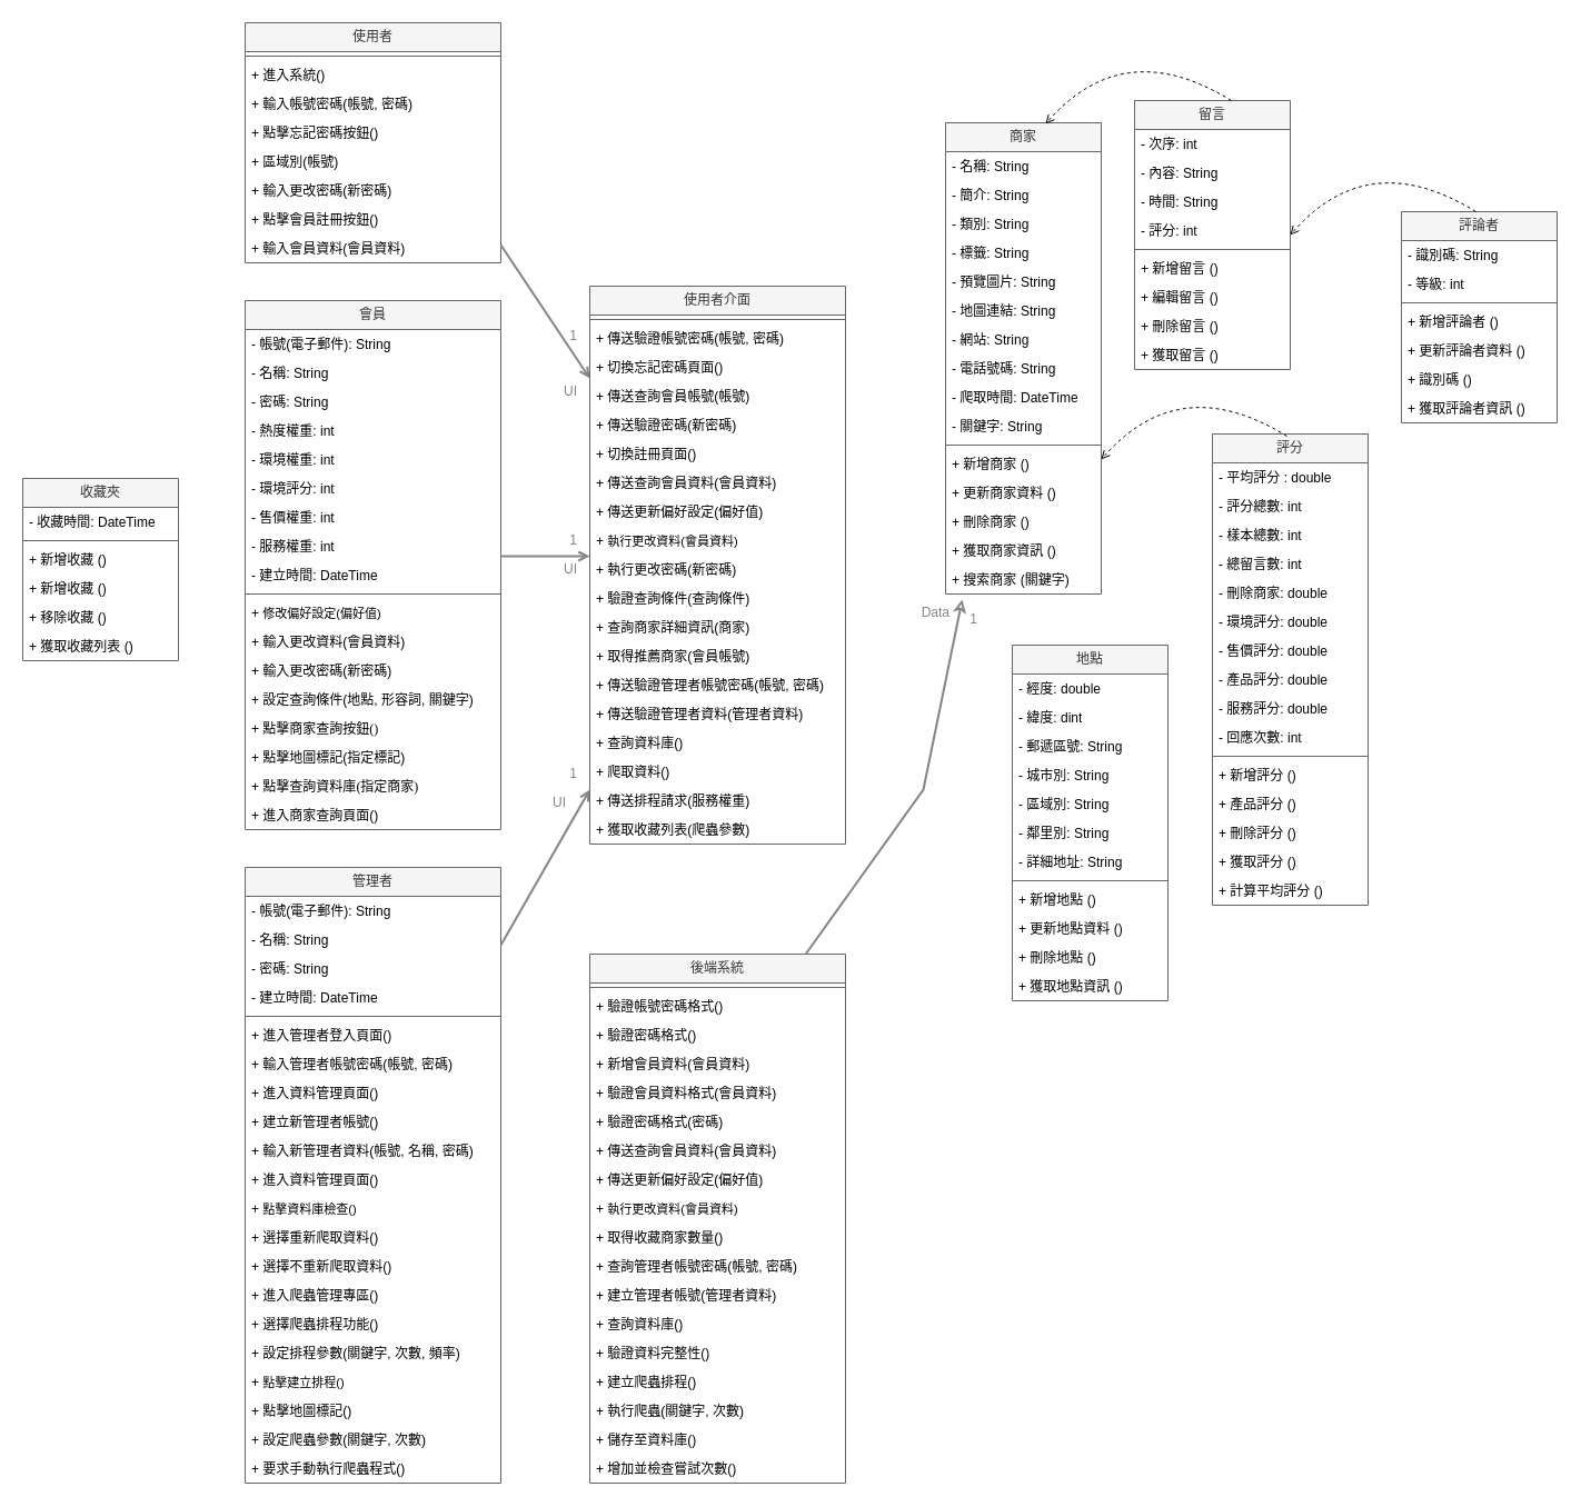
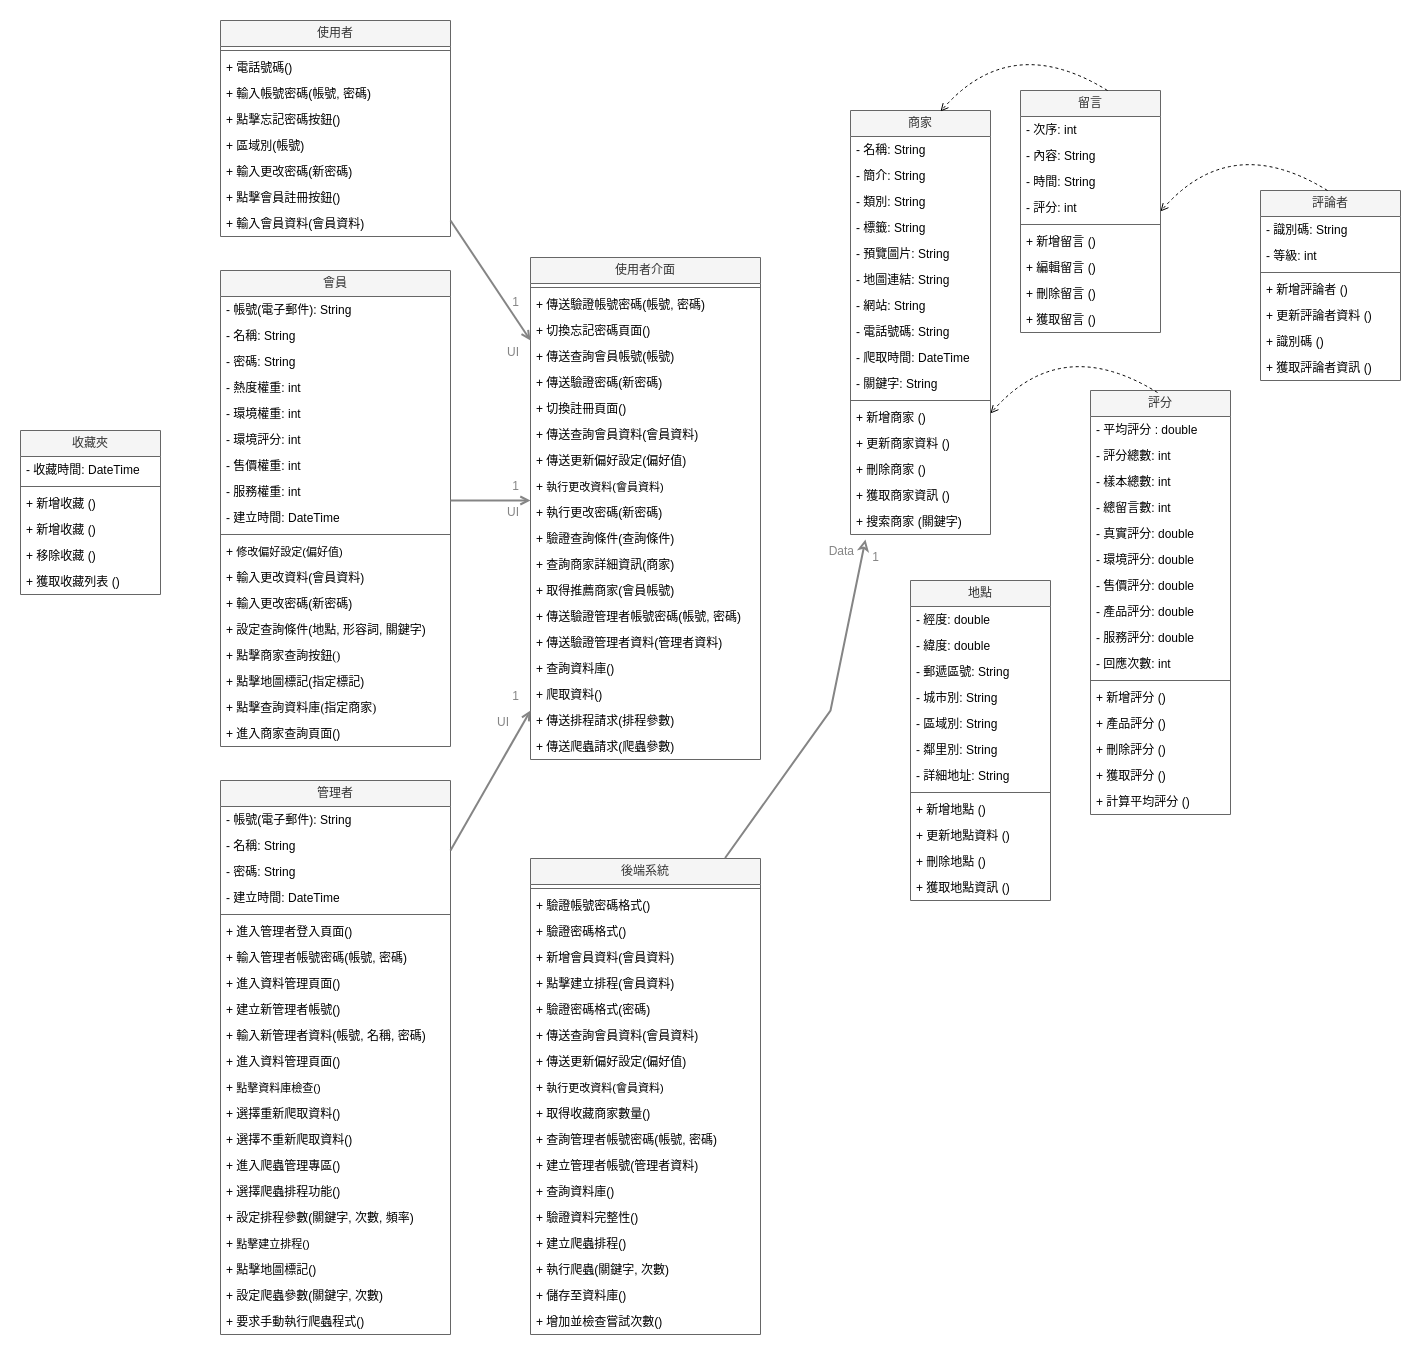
- <mxCell id="95" value="+ 進入系統()" style="text;strokeColor=none;fillColor=none;align=left;verticalAlign=top;spacingLeft=4;spacingRight=4;overflow=hidden;rotatable=0;points=[[0,0.5],[1,0.5]];portConstraint=eastwest;whiteSpace=wrap;html=1;" vertex="1" parent="93"><mxGeometry y="34" width="230" height="26" as="geometry" /></mxCell>
+ <mxCell id="95" value="+ 電話號碼()" style="text;strokeColor=none;fillColor=none;align=left;verticalAlign=top;spacingLeft=4;spacingRight=4;overflow=hidden;rotatable=0;points=[[0,0.5],[1,0.5]];portConstraint=eastwest;whiteSpace=wrap;html=1;" vertex="1" parent="93"><mxGeometry y="34" width="230" height="26" as="geometry" /></mxCell>
- <mxCell id="68" value="- 刪除商家: double" style="text;strokeColor=none;fillColor=none;align=left;verticalAlign=top;spacingLeft=4;spacingRight=4;overflow=hidden;rotatable=0;points=[[0,0.5],[1,0.5]];portConstraint=eastwest;whiteSpace=wrap;html=1;" parent="63" vertex="1"><mxGeometry y="130" width="140" height="26" as="geometry" /></mxCell>
+ <mxCell id="68" value="- 真實評分: double" style="text;strokeColor=none;fillColor=none;align=left;verticalAlign=top;spacingLeft=4;spacingRight=4;overflow=hidden;rotatable=0;points=[[0,0.5],[1,0.5]];portConstraint=eastwest;whiteSpace=wrap;html=1;" parent="63" vertex="1"><mxGeometry y="130" width="140" height="26" as="geometry" /></mxCell>
- <mxCell id="82" value="- 緯度: d&lt;span style=&quot;background-color: initial;&quot;&gt;int&lt;/span&gt;" style="text;strokeColor=none;fillColor=none;align=left;verticalAlign=top;spacingLeft=4;spacingRight=4;overflow=hidden;rotatable=0;points=[[0,0.5],[1,0.5]];portConstraint=eastwest;whiteSpace=wrap;html=1;" parent="80" vertex="1"><mxGeometry y="52" width="140" height="26" as="geometry" /></mxCell>
+ <mxCell id="82" value="- 緯度: d&lt;span style=&quot;background-color: initial;&quot;&gt;ouble&lt;/span&gt;" style="text;strokeColor=none;fillColor=none;align=left;verticalAlign=top;spacingLeft=4;spacingRight=4;overflow=hidden;rotatable=0;points=[[0,0.5],[1,0.5]];portConstraint=eastwest;whiteSpace=wrap;html=1;" parent="80" vertex="1"><mxGeometry y="52" width="140" height="26" as="geometry" /></mxCell>
- <mxCell id="142" value="&lt;span style=&quot;text-align: center; text-wrap: nowrap; background-color: rgb(255, 255, 255);&quot;&gt;+ 傳送排程請求(服務權重)&lt;/span&gt;" style="text;strokeColor=none;fillColor=none;align=left;verticalAlign=top;spacingLeft=4;spacingRight=4;overflow=hidden;rotatable=0;points=[[0,0.5],[1,0.5]];portConstraint=eastwest;whiteSpace=wrap;html=1;" vertex="1" parent="124"><mxGeometry y="450" width="230" height="26" as="geometry" /></mxCell>
+ <mxCell id="142" value="&lt;span style=&quot;text-align: center; text-wrap: nowrap; background-color: rgb(255, 255, 255);&quot;&gt;+ 傳送排程請求(排程參數)&lt;/span&gt;" style="text;strokeColor=none;fillColor=none;align=left;verticalAlign=top;spacingLeft=4;spacingRight=4;overflow=hidden;rotatable=0;points=[[0,0.5],[1,0.5]];portConstraint=eastwest;whiteSpace=wrap;html=1;" vertex="1" parent="124"><mxGeometry y="450" width="230" height="26" as="geometry" /></mxCell>
- <mxCell id="143" value="&lt;span style=&quot;text-align: center; text-wrap: nowrap; background-color: rgb(255, 255, 255);&quot;&gt;+ 獲取收藏列表(爬蟲參數)&lt;/span&gt;" style="text;strokeColor=none;fillColor=none;align=left;verticalAlign=top;spacingLeft=4;spacingRight=4;overflow=hidden;rotatable=0;points=[[0,0.5],[1,0.5]];portConstraint=eastwest;whiteSpace=wrap;html=1;" vertex="1" parent="124"><mxGeometry y="476" width="230" height="26" as="geometry" /></mxCell>
+ <mxCell id="143" value="&lt;span style=&quot;text-align: center; text-wrap: nowrap; background-color: rgb(255, 255, 255);&quot;&gt;+ 傳送爬蟲請求(爬蟲參數)&lt;/span&gt;" style="text;strokeColor=none;fillColor=none;align=left;verticalAlign=top;spacingLeft=4;spacingRight=4;overflow=hidden;rotatable=0;points=[[0,0.5],[1,0.5]];portConstraint=eastwest;whiteSpace=wrap;html=1;" vertex="1" parent="124"><mxGeometry y="476" width="230" height="26" as="geometry" /></mxCell>
- <mxCell id="149" value="+ 驗證會員資料格式(會員資料)" style="text;strokeColor=none;fillColor=none;align=left;verticalAlign=top;spacingLeft=4;spacingRight=4;overflow=hidden;rotatable=0;points=[[0,0.5],[1,0.5]];portConstraint=eastwest;whiteSpace=wrap;html=1;" vertex="1" parent="144"><mxGeometry y="112" width="230" height="26" as="geometry" /></mxCell>
+ <mxCell id="149" value="+ 點擊建立排程(會員資料)" style="text;strokeColor=none;fillColor=none;align=left;verticalAlign=top;spacingLeft=4;spacingRight=4;overflow=hidden;rotatable=0;points=[[0,0.5],[1,0.5]];portConstraint=eastwest;whiteSpace=wrap;html=1;" vertex="1" parent="144"><mxGeometry y="112" width="230" height="26" as="geometry" /></mxCell>
